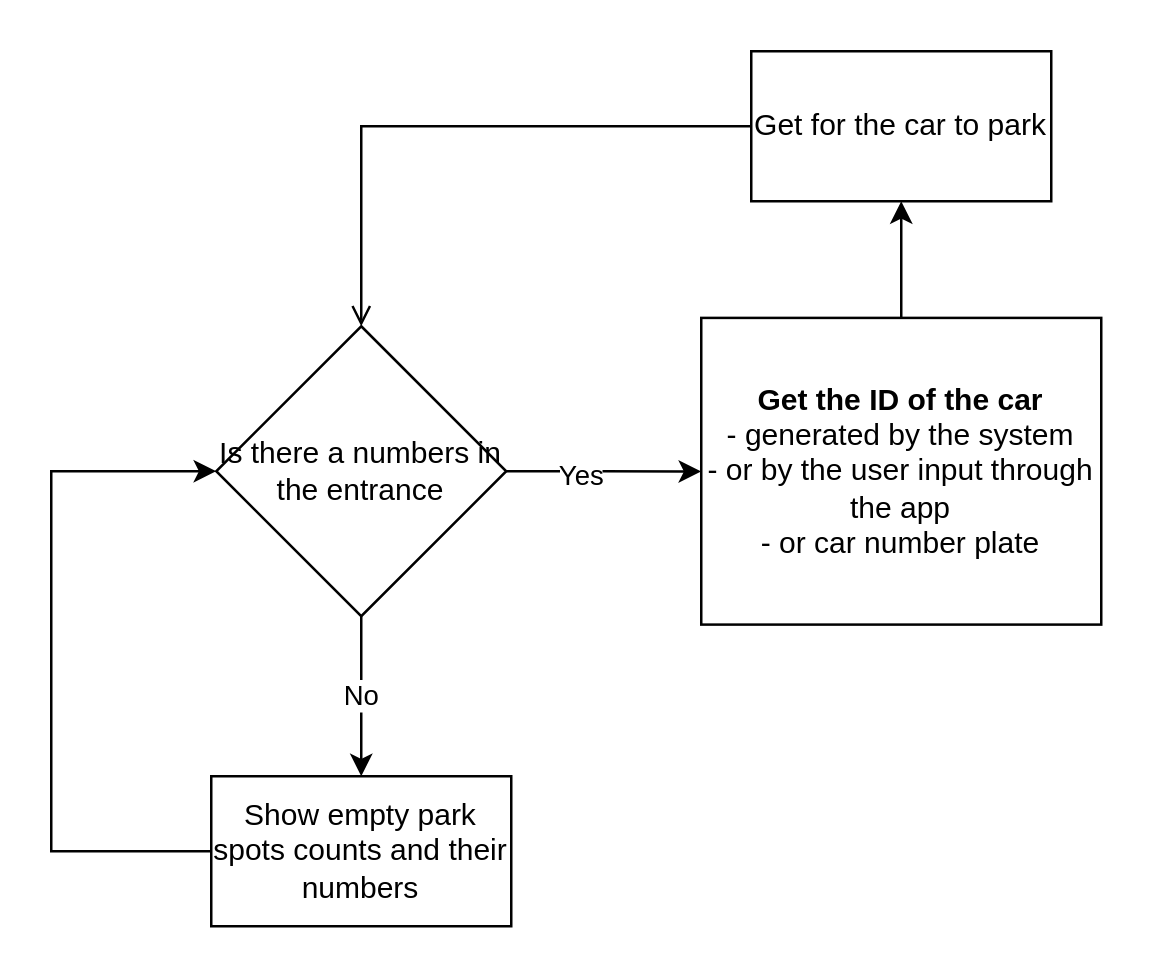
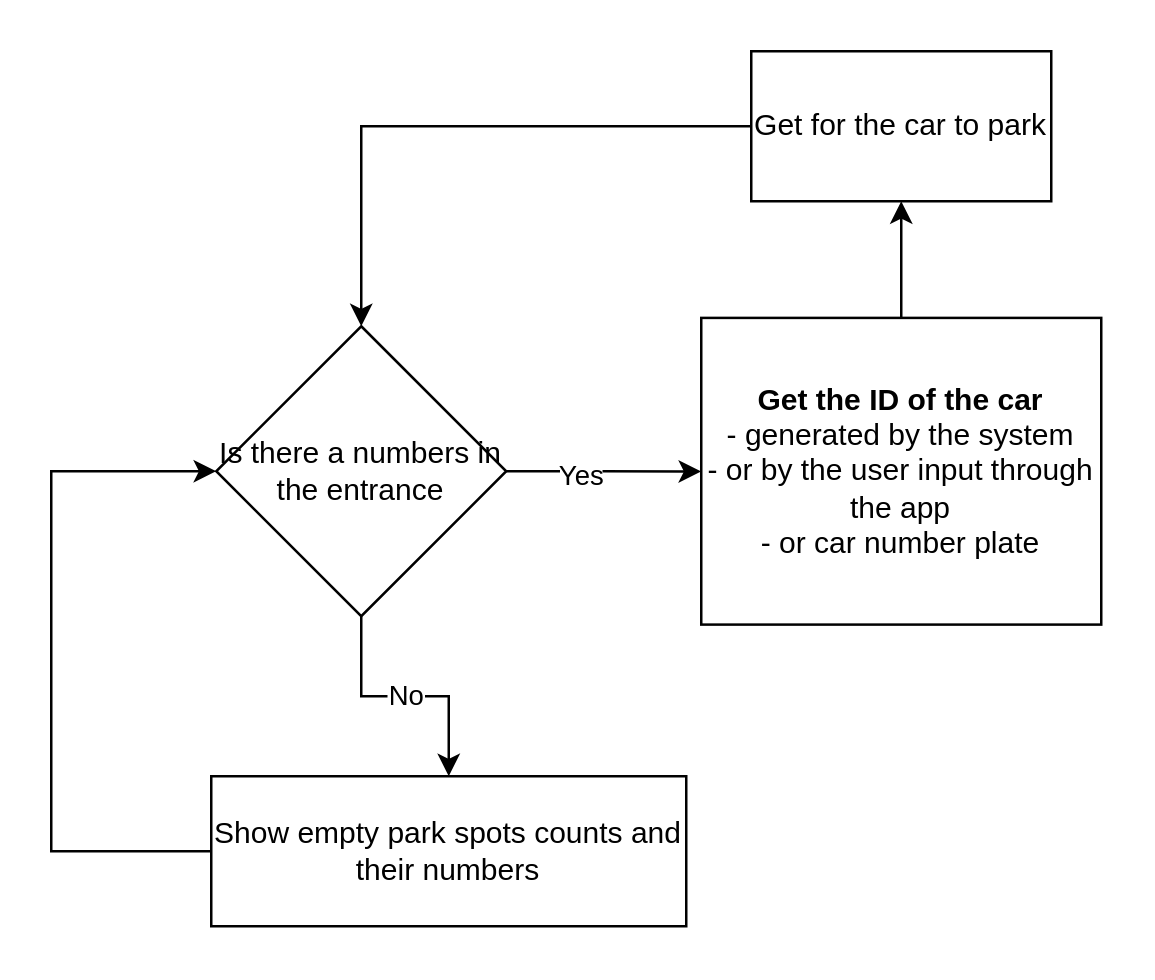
- <mxCell id="10" style="edgeStyle=orthogonalEdgeStyle;rounded=0;orthogonalLoop=1;jettySize=auto;html=1;entryX=0.5;entryY=0;entryDx=0;entryDy=0;endArrow=open;" parent="1" source="11" target="5" edge="1"><mxGeometry relative="1" as="geometry" /></mxCell>
+ <mxCell id="10" style="edgeStyle=orthogonalEdgeStyle;rounded=0;orthogonalLoop=1;jettySize=auto;html=1;entryX=0.5;entryY=0;entryDx=0;entryDy=0;" parent="1" source="11" target="5" edge="1"><mxGeometry relative="1" as="geometry" /></mxCell>
- <mxCell id="7" value="Show empty park spots counts and their numbers" style="whiteSpace=wrap;html=1;" parent="1" vertex="1"><mxGeometry x="84" y="310" width="120" height="60" as="geometry" /></mxCell>
+ <mxCell id="7" value="Show empty park spots counts and their numbers" style="whiteSpace=wrap;html=1;" parent="1" vertex="1"><mxGeometry x="84" y="310" width="190" height="60" as="geometry" /></mxCell>
